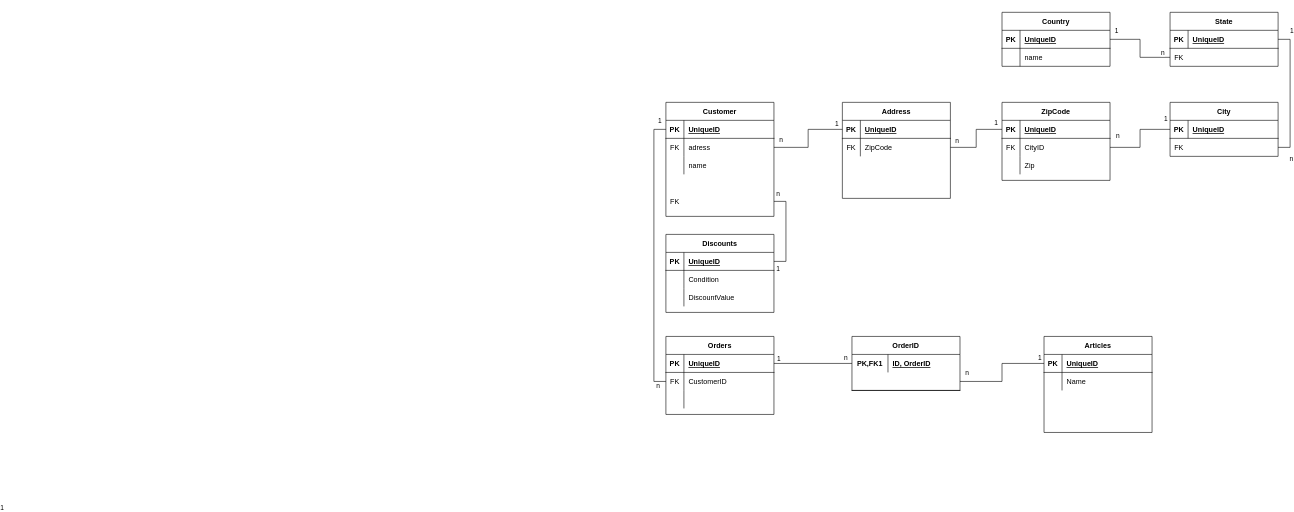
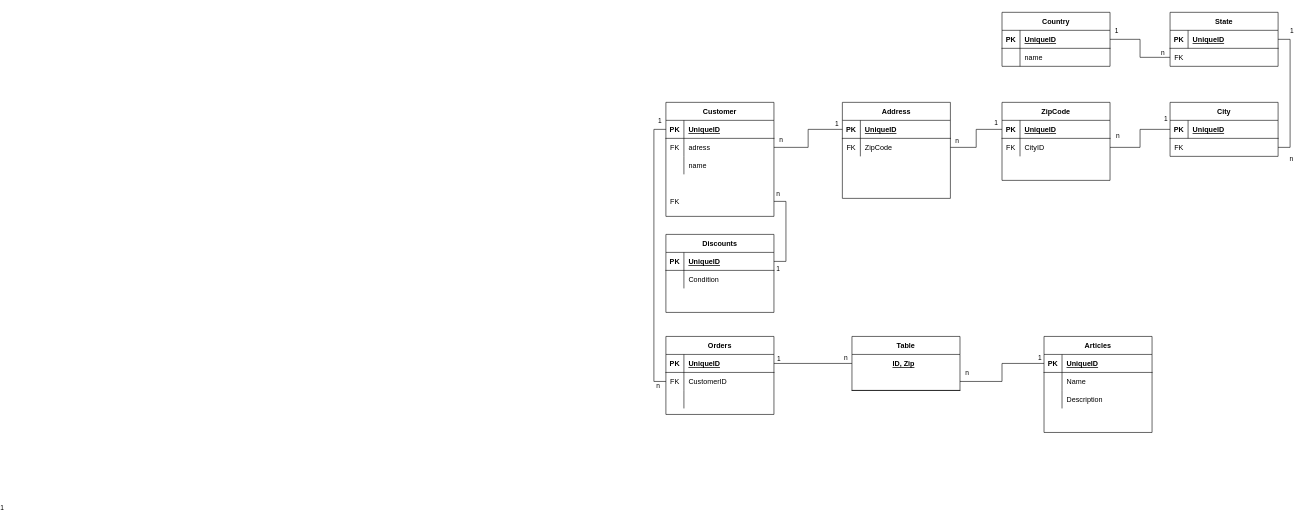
- <mxCell id="38" value="Zip" style="shape=partialRectangle;connectable=0;fillColor=none;top=0;left=0;bottom=0;right=0;align=left;spacingLeft=6;overflow=hidden;" vertex="1" parent="36"><mxGeometry x="30" width="150" height="30" as="geometry"><mxRectangle width="150" height="30" as="alternateBounds" /></mxGeometry></mxCell>
- <mxCell id="103" value="DiscountValue" style="shape=partialRectangle;connectable=0;fillColor=none;top=0;left=0;bottom=0;right=0;align=left;spacingLeft=6;overflow=hidden;" vertex="1" parent="101"><mxGeometry x="30" width="150" height="30" as="geometry"><mxRectangle width="150" height="30" as="alternateBounds" /></mxGeometry></mxCell>
- <mxCell id="75" value="OrderID" style="shape=table;startSize=30;container=1;collapsible=1;childLayout=tableLayout;fixedRows=1;rowLines=0;fontStyle=1;align=center;resizeLast=1;fillColor=default;" vertex="1" parent="1"><mxGeometry x="520" y="560" width="180" height="90" as="geometry" /></mxCell>
+ <mxCell id="75" value="Table" style="shape=table;startSize=30;container=1;collapsible=1;childLayout=tableLayout;fixedRows=1;rowLines=0;fontStyle=1;align=center;resizeLast=1;fillColor=default;" vertex="1" parent="1"><mxGeometry x="520" y="560" width="180" height="90" as="geometry" /></mxCell>
- <mxCell id="77" value="PK,FK1" style="shape=partialRectangle;connectable=0;fillColor=none;top=0;left=0;bottom=0;right=0;fontStyle=1;overflow=hidden;" vertex="1" parent="76"><mxGeometry width="60" height="30" as="geometry"><mxRectangle width="60" height="30" as="alternateBounds" /></mxGeometry></mxCell>
- <mxCell id="78" value="ID, OrderID" style="shape=partialRectangle;connectable=0;fillColor=none;top=0;left=0;bottom=0;right=0;align=left;spacingLeft=6;fontStyle=5;overflow=hidden;" vertex="1" parent="76"><mxGeometry x="60" width="120" height="30" as="geometry"><mxRectangle width="120" height="30" as="alternateBounds" /></mxGeometry></mxCell>
+ <mxCell id="78" value="ID, Zip" style="shape=partialRectangle;connectable=0;fillColor=none;top=0;left=0;bottom=0;right=0;align=left;spacingLeft=6;fontStyle=5;overflow=hidden;" vertex="1" parent="76"><mxGeometry x="60" width="120" height="30" as="geometry"><mxRectangle width="120" height="30" as="alternateBounds" /></mxGeometry></mxCell>
+ <mxCell id="89" value="Description" style="shape=partialRectangle;connectable=0;fillColor=none;top=0;left=0;bottom=0;right=0;align=left;spacingLeft=6;overflow=hidden;" vertex="1" parent="87"><mxGeometry x="30" width="150" height="30" as="geometry"><mxRectangle width="150" height="30" as="alternateBounds" /></mxGeometry></mxCell>
